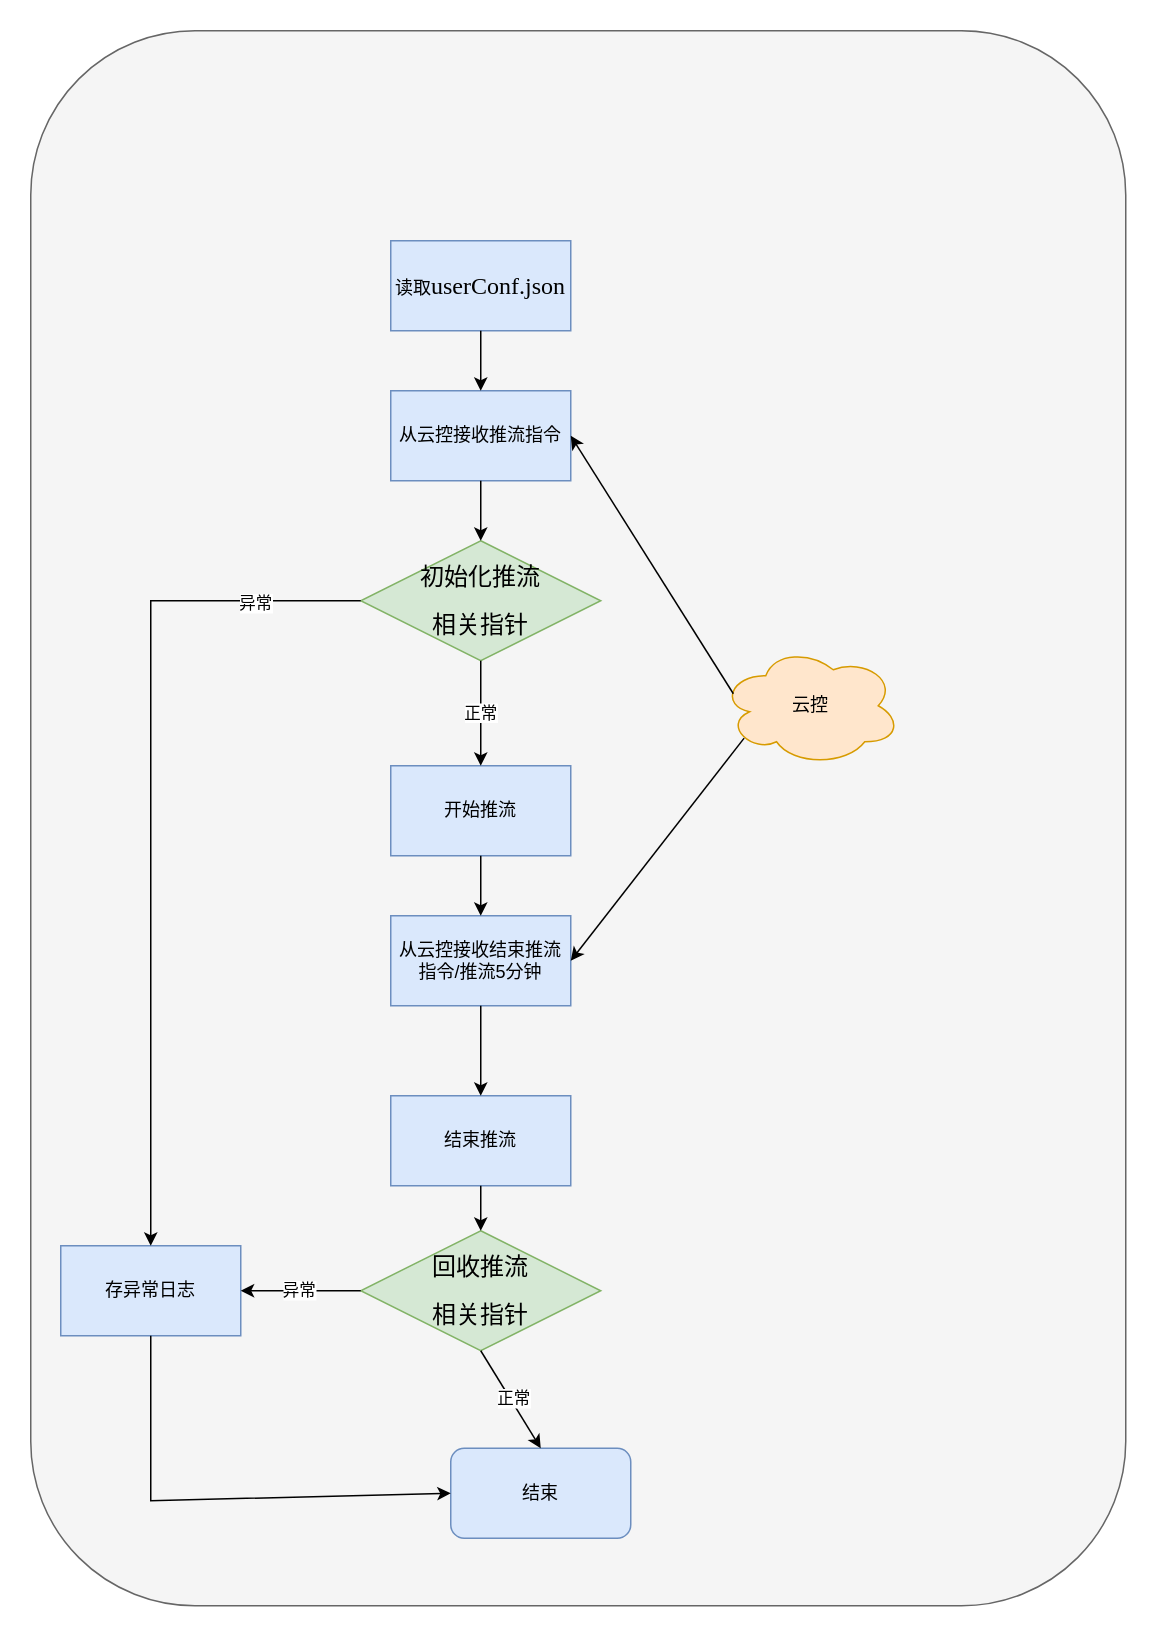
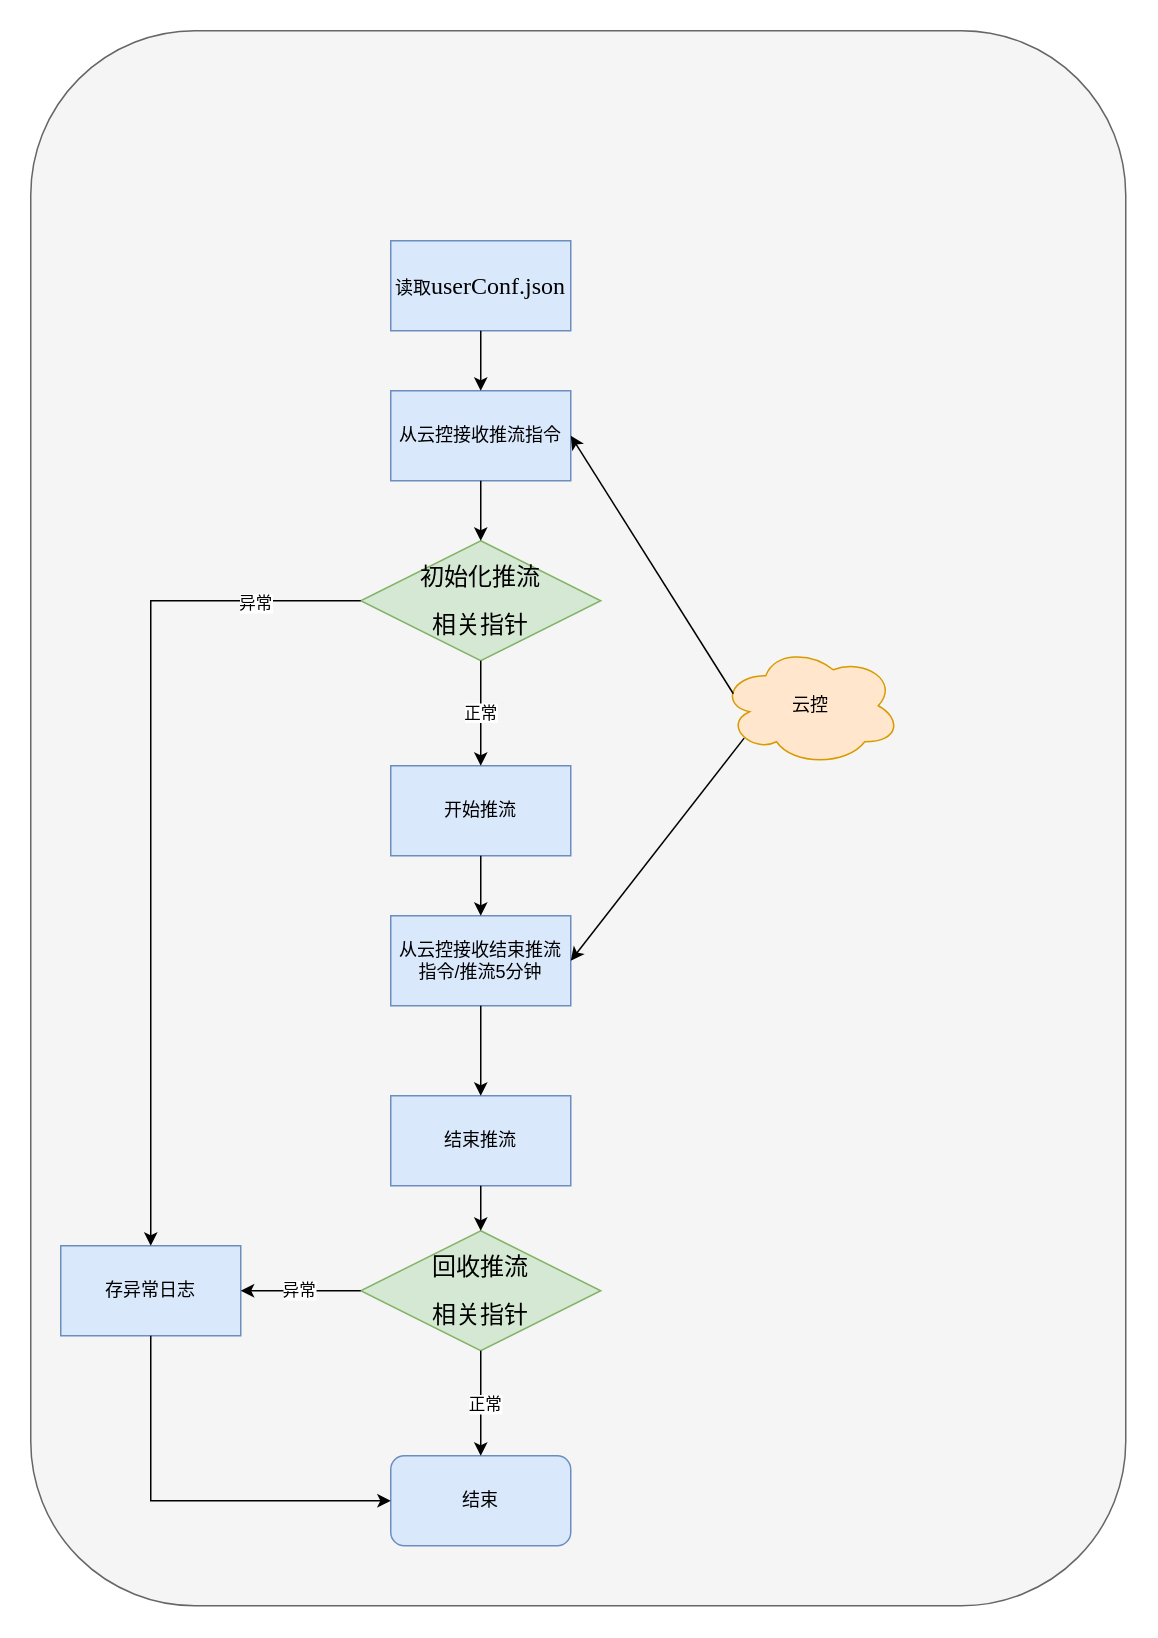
- <mxCell id="13" value="结束" style="rounded=1;whiteSpace=wrap;html=1;fillColor=#dae8fc;strokeColor=#6c8ebf;" vertex="1" parent="1"><mxGeometry x="300" y="965" width="120" height="60" as="geometry" /></mxCell>
+ <mxCell id="13" value="结束" style="rounded=1;whiteSpace=wrap;html=1;fillColor=#dae8fc;strokeColor=#6c8ebf;" vertex="1" parent="1"><mxGeometry x="260" y="970" width="120" height="60" as="geometry" /></mxCell>
